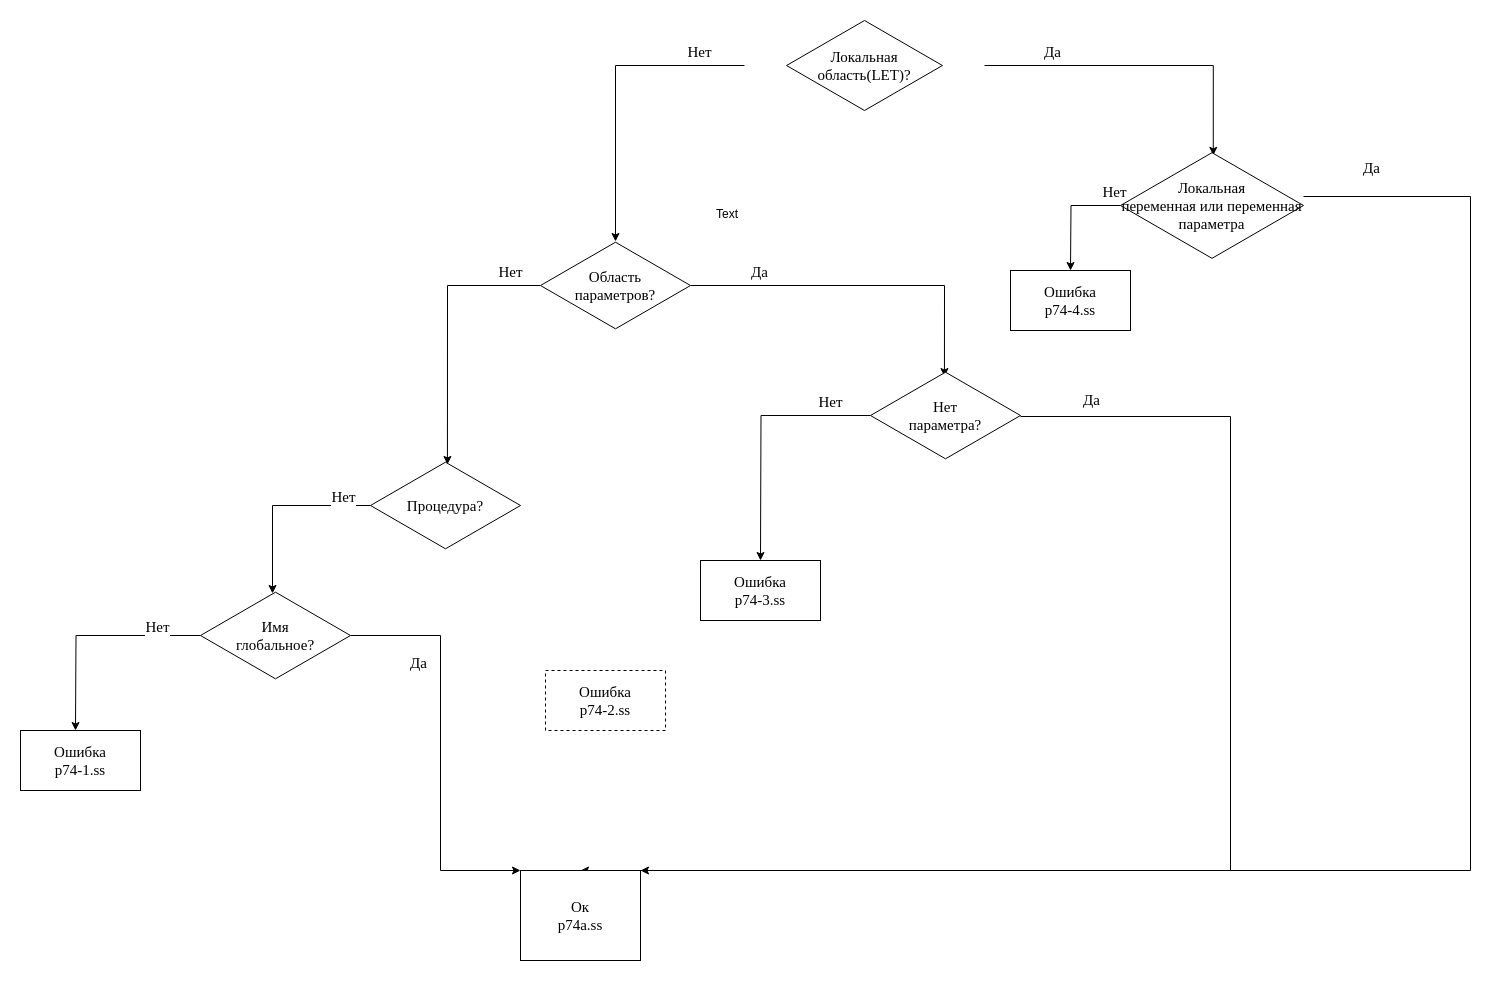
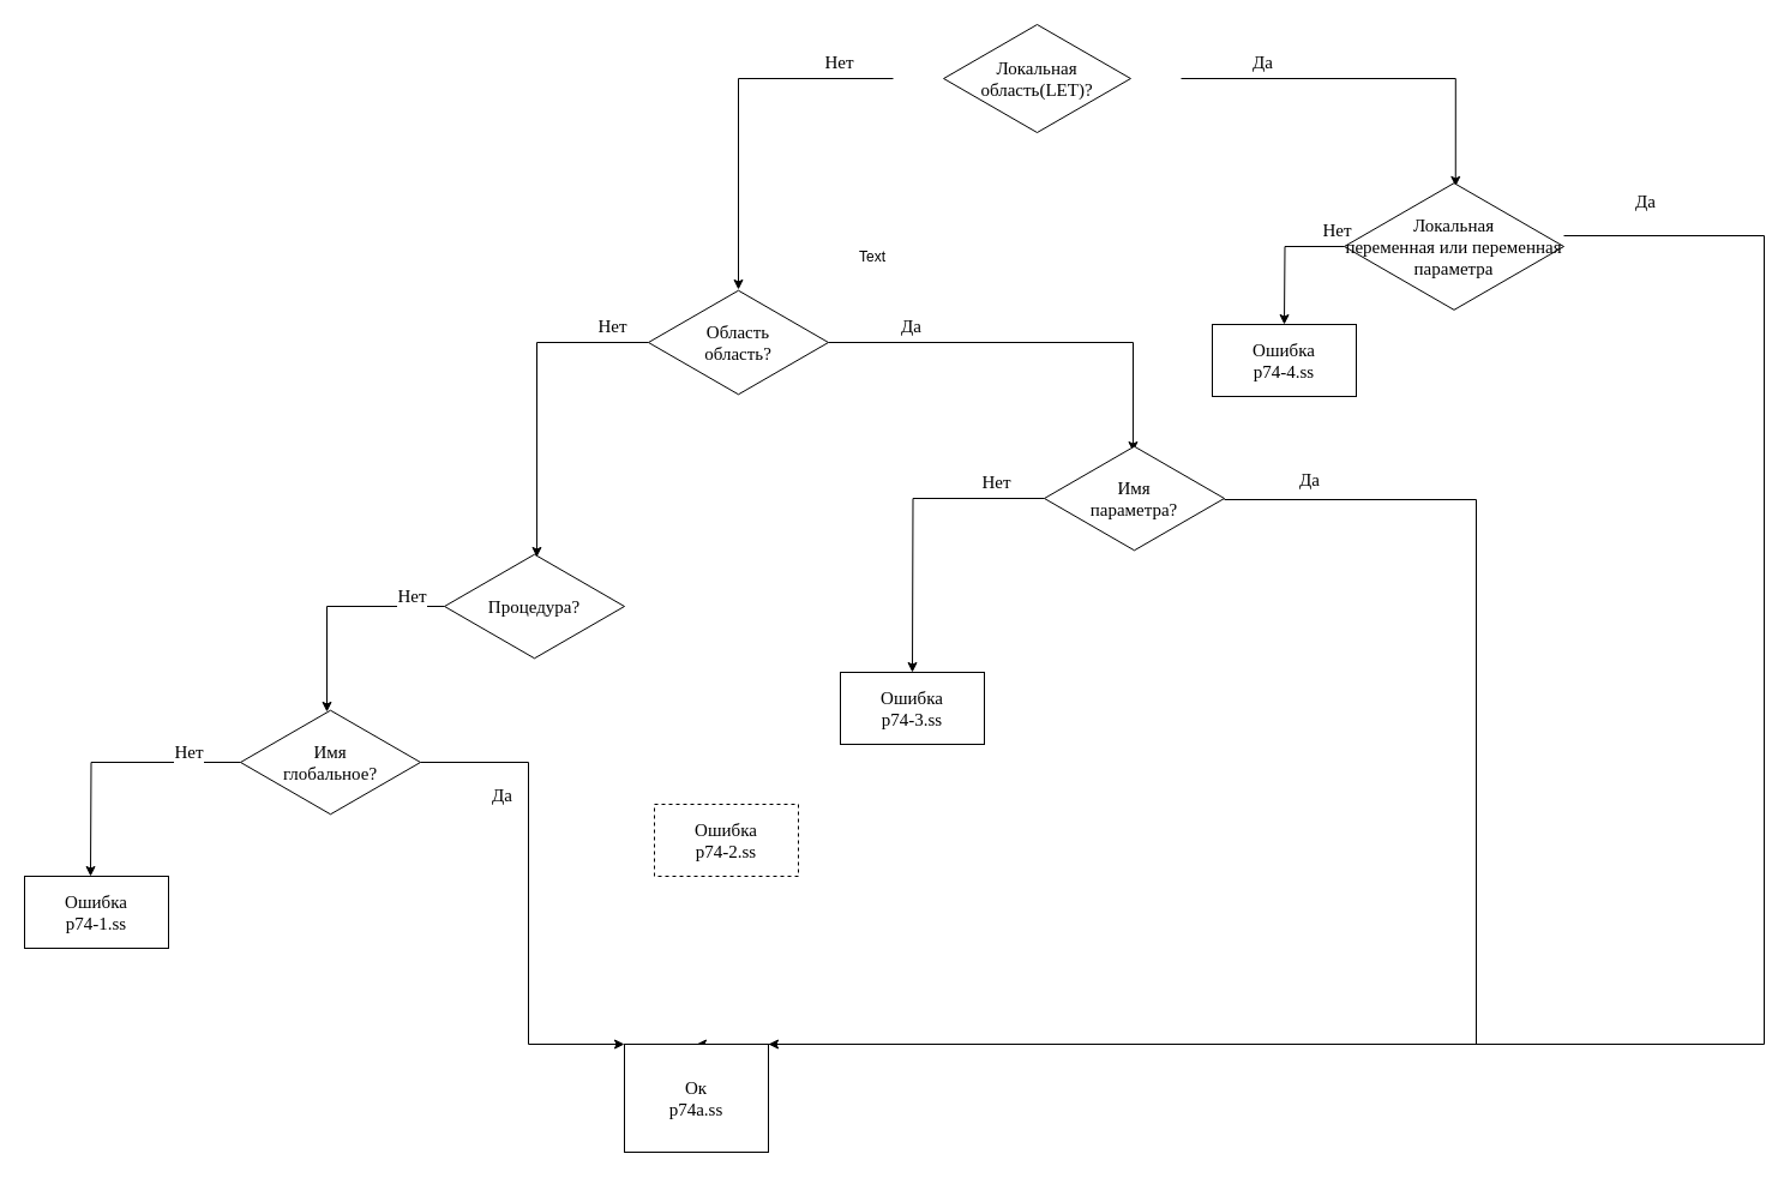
- <mxCell id="16" value="Область&lt;br style=&quot;font-size: 15px;&quot;&gt;параметров?" style="html=1;whiteSpace=wrap;aspect=fixed;shape=isoRectangle;fontFamily=Verdana;fontSize=15;" parent="1" vertex="1"><mxGeometry x="540" y="240" width="150" height="90" as="geometry" /></mxCell>
+ <mxCell id="16" value="Область&lt;br style=&quot;font-size: 15px;&quot;&gt;область?" style="html=1;whiteSpace=wrap;aspect=fixed;shape=isoRectangle;fontFamily=Verdana;fontSize=15;" parent="1" vertex="1"><mxGeometry x="540" y="240" width="150" height="90" as="geometry" /></mxCell>
- <mxCell id="21" value="Нет&lt;br style=&quot;font-size: 15px;&quot;&gt;параметра?" style="html=1;whiteSpace=wrap;aspect=fixed;shape=isoRectangle;fontFamily=Verdana;fontSize=15;" parent="1" vertex="1"><mxGeometry x="870" y="370" width="150" height="90" as="geometry" /></mxCell>
+ <mxCell id="21" value="Имя&lt;br style=&quot;font-size: 15px;&quot;&gt;параметра?" style="html=1;whiteSpace=wrap;aspect=fixed;shape=isoRectangle;fontFamily=Verdana;fontSize=15;" parent="1" vertex="1"><mxGeometry x="870" y="370" width="150" height="90" as="geometry" /></mxCell>
